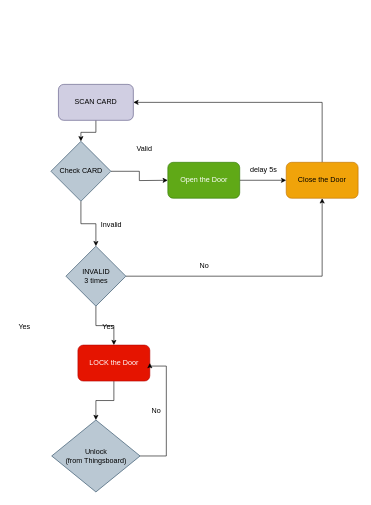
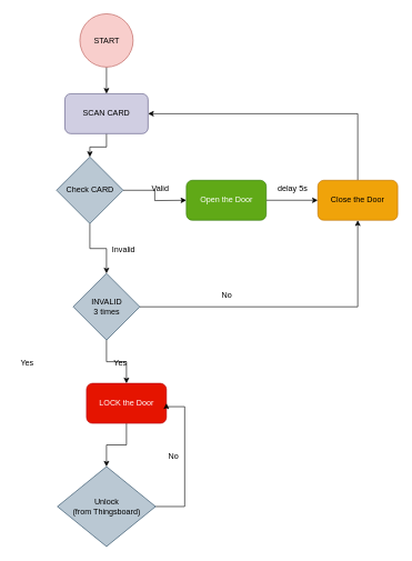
+ <mxCell id="3" value="START" style="ellipse;whiteSpace=wrap;html=1;aspect=fixed;fillColor=#f8cecc;strokeColor=#b85450;" parent="1" vertex="1"><mxGeometry x="119.5" y="20" width="80" height="80" as="geometry" /></mxCell>
+ <mxCell id="2" style="edgeStyle=orthogonalEdgeStyle;rounded=0;orthogonalLoop=1;jettySize=auto;html=1;exitX=0.5;exitY=1;exitDx=0;exitDy=0;entryX=0.5;entryY=0;entryDx=0;entryDy=0;" parent="1" source="3" target="5" edge="1"><mxGeometry relative="1" as="geometry" /></mxCell>
- <mxCell id="16" value="Valid" style="text;html=1;align=center;verticalAlign=middle;resizable=0;points=[];autosize=1;strokeColor=none;fillColor=none;" parent="1" vertex="1"><mxGeometry x="214.5" y="233" width="50" height="30" as="geometry" /></mxCell>
+ <mxCell id="16" value="Valid" style="text;html=1;align=center;verticalAlign=middle;resizable=0;points=[];autosize=1;strokeColor=none;fillColor=none;" parent="1" vertex="1"><mxGeometry x="214.5" y="268" width="50" height="30" as="geometry" /></mxCell>
